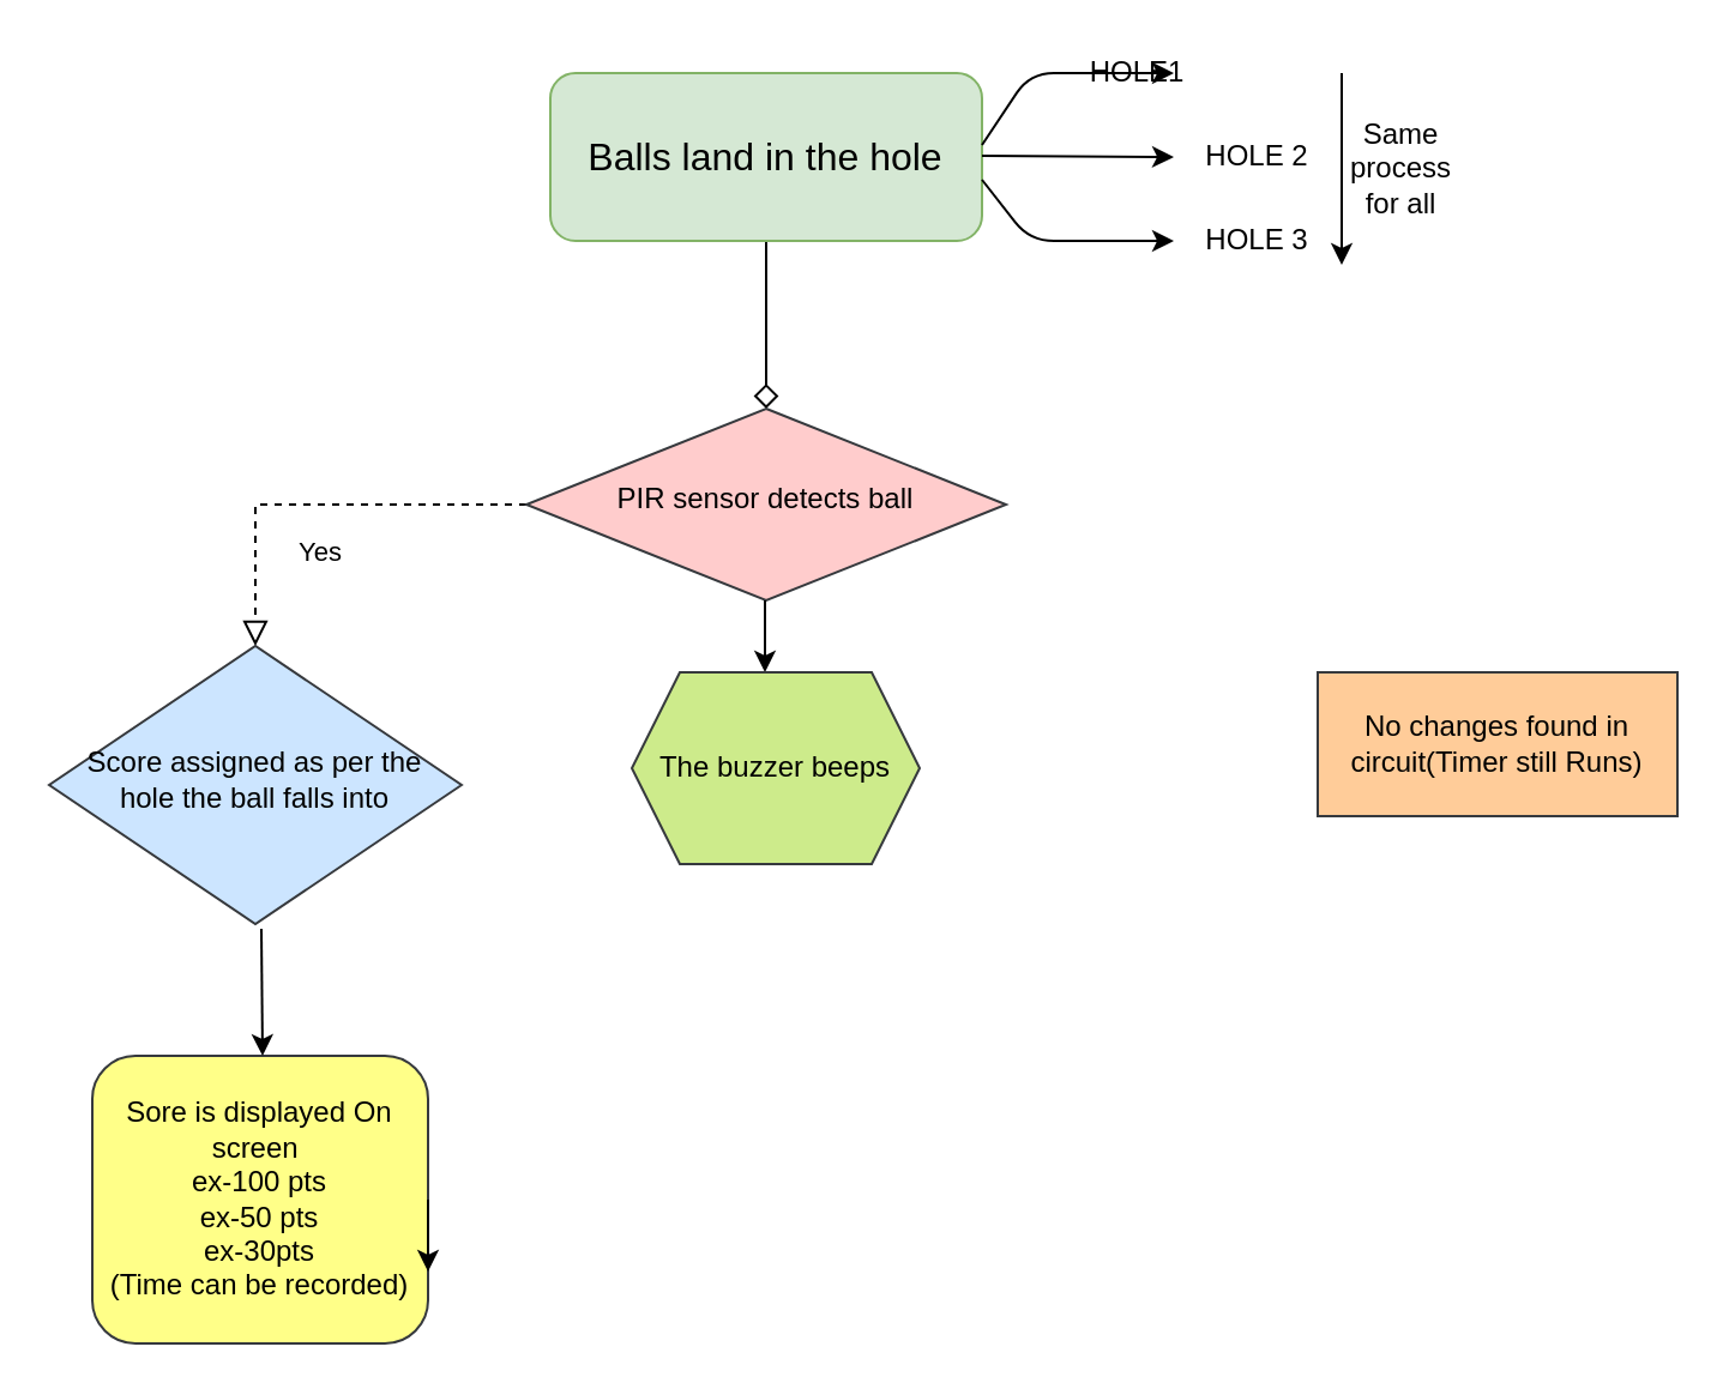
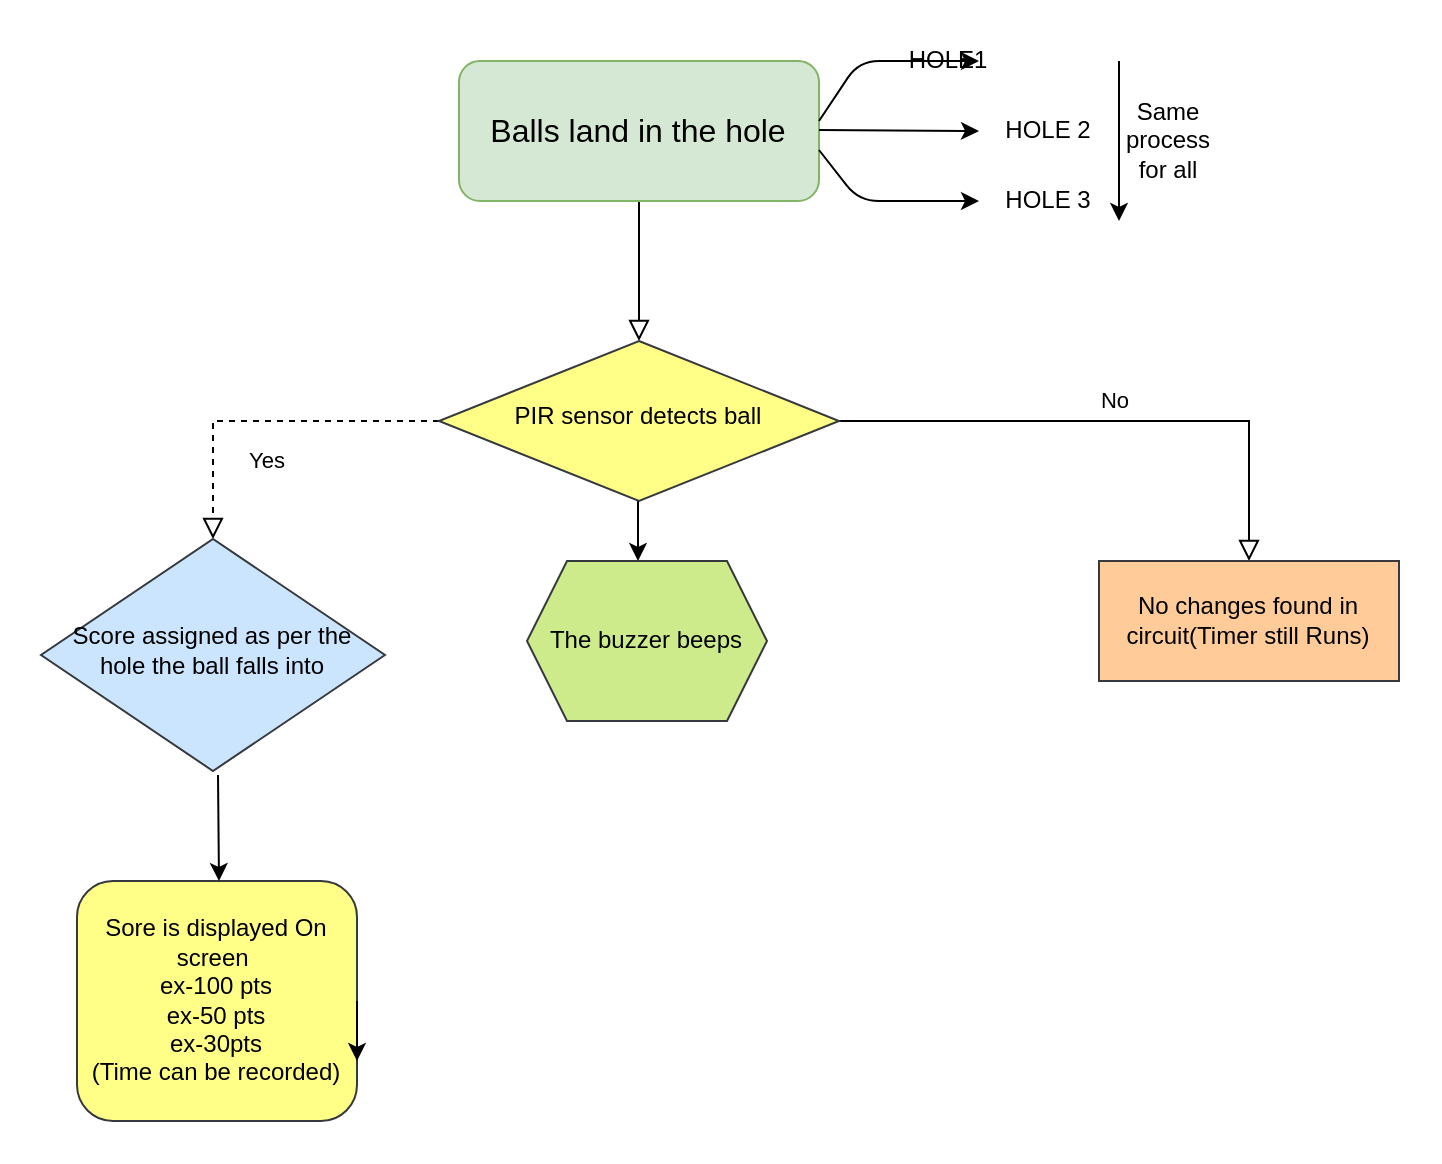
- <mxCell id="2" value="" style="rounded=0;html=1;jettySize=auto;orthogonalLoop=1;fontSize=11;endArrow=diamond;endFill=0;endSize=8;strokeWidth=1;shadow=0;labelBackgroundColor=none;edgeStyle=orthogonalEdgeStyle;" parent="1" source="3" target="6" edge="1"><mxGeometry relative="1" as="geometry" /></mxCell>
+ <mxCell id="2" value="" style="rounded=0;html=1;jettySize=auto;orthogonalLoop=1;fontSize=11;endArrow=block;endFill=0;endSize=8;strokeWidth=1;shadow=0;labelBackgroundColor=none;edgeStyle=orthogonalEdgeStyle;" parent="1" source="3" target="6" edge="1"><mxGeometry relative="1" as="geometry" /></mxCell>
- <mxCell id="6" value="PIR sensor detects ball" style="rhombus;whiteSpace=wrap;html=1;shadow=0;fontFamily=Helvetica;fontSize=12;align=center;strokeWidth=1;spacing=6;spacingTop=-4;fillColor=#ffcccc;strokeColor=#36393d;" parent="1" vertex="1"><mxGeometry x="219" y="170" width="200" height="80" as="geometry" /></mxCell>
+ <mxCell id="6" value="PIR sensor detects ball" style="rhombus;whiteSpace=wrap;html=1;shadow=0;fontFamily=Helvetica;fontSize=12;align=center;strokeWidth=1;spacing=6;spacingTop=-4;fillColor=#ffff88;strokeColor=#36393d;" parent="1" vertex="1"><mxGeometry x="219" y="170" width="200" height="80" as="geometry" /></mxCell>
+ <mxCell id="5" value="No" style="edgeStyle=orthogonalEdgeStyle;rounded=0;html=1;jettySize=auto;orthogonalLoop=1;fontSize=11;endArrow=block;endFill=0;endSize=8;strokeWidth=1;shadow=0;labelBackgroundColor=none;" parent="1" source="6" target="7" edge="1"><mxGeometry y="10" relative="1" as="geometry"><mxPoint as="offset" /></mxGeometry></mxCell>
